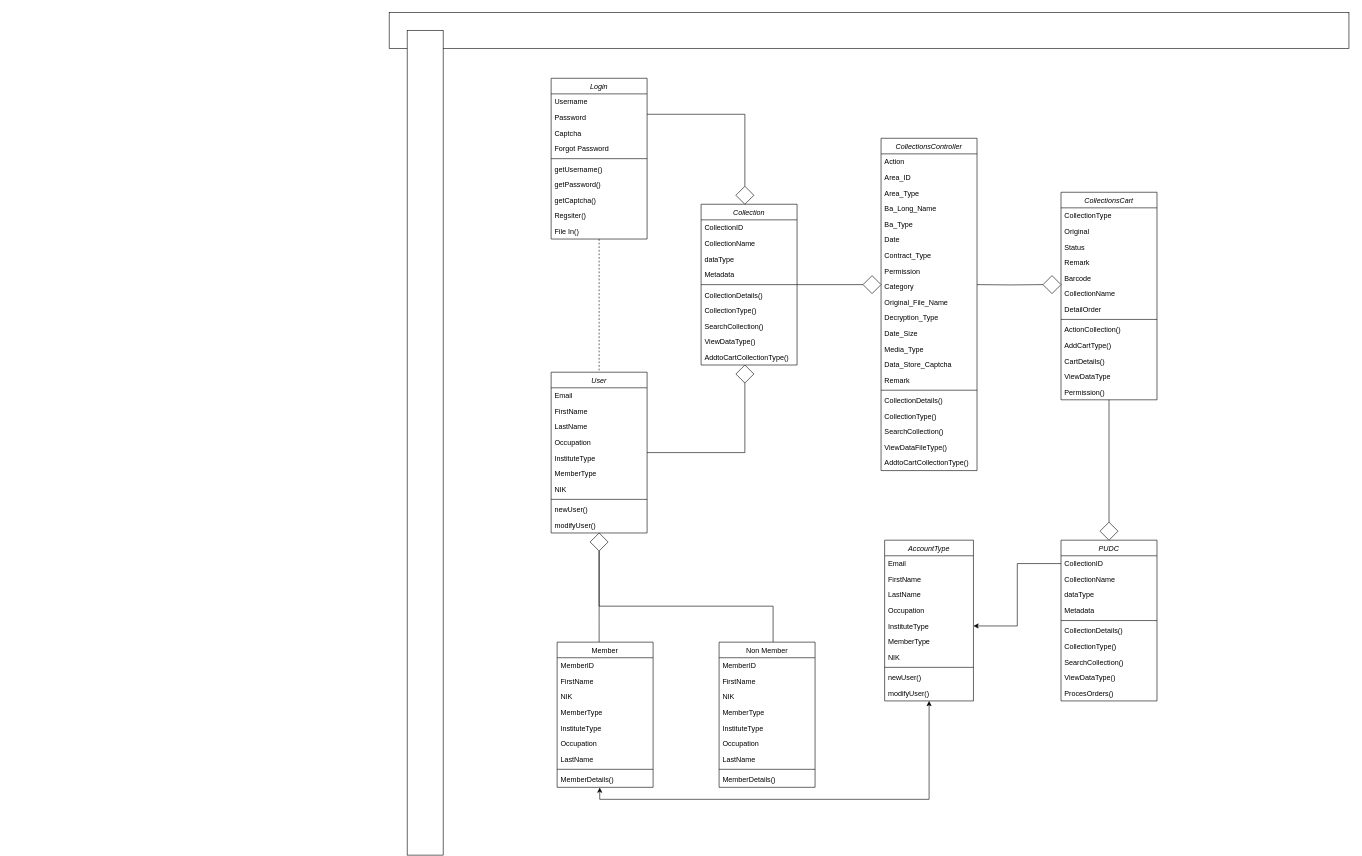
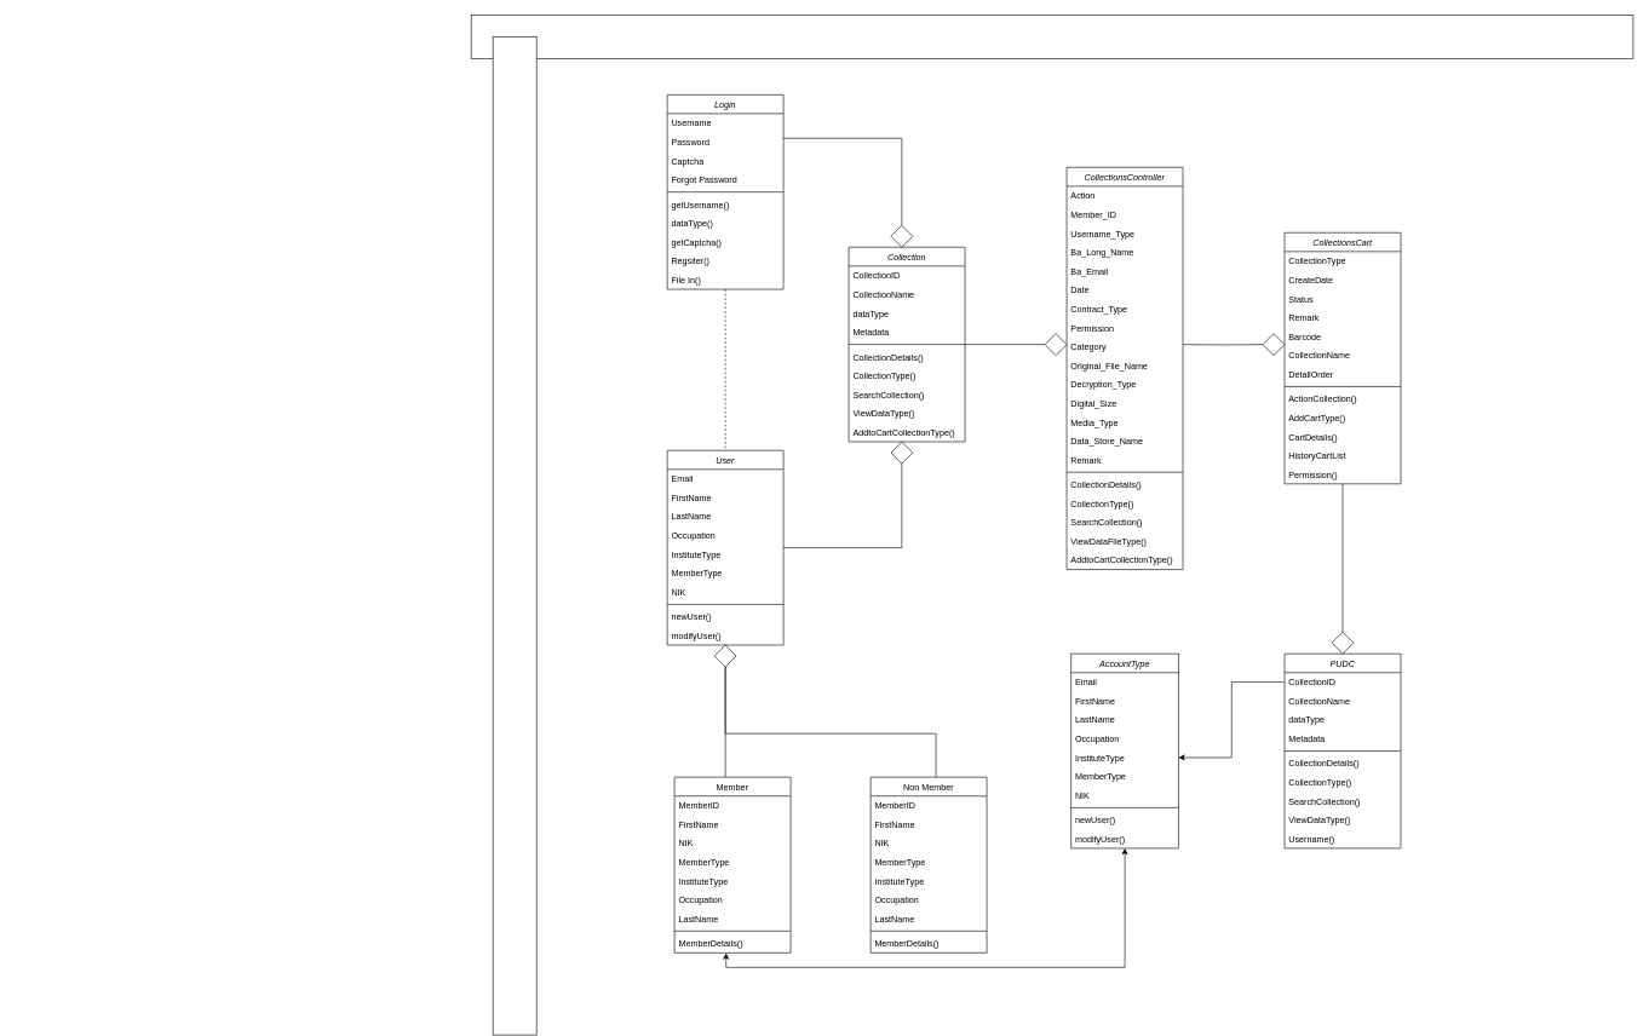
- <mxCell id="64" value="Area_ID" style="text;align=left;verticalAlign=top;spacingLeft=4;spacingRight=4;overflow=hidden;rotatable=0;points=[[0,0.5],[1,0.5]];portConstraint=eastwest;rounded=0;shadow=0;html=0;" vertex="1" parent="62"><mxGeometry y="52" width="160" height="26" as="geometry" /></mxCell>
+ <mxCell id="64" value="Member_ID" style="text;align=left;verticalAlign=top;spacingLeft=4;spacingRight=4;overflow=hidden;rotatable=0;points=[[0,0.5],[1,0.5]];portConstraint=eastwest;rounded=0;shadow=0;html=0;" vertex="1" parent="62"><mxGeometry y="52" width="160" height="26" as="geometry" /></mxCell>
- <mxCell id="11" value="getPassword()" style="text;align=left;verticalAlign=top;spacingLeft=4;spacingRight=4;overflow=hidden;rotatable=0;points=[[0,0.5],[1,0.5]];portConstraint=eastwest;" vertex="1" parent="4"><mxGeometry y="164" width="160" height="26" as="geometry" /></mxCell>
+ <mxCell id="11" value="dataType()" style="text;align=left;verticalAlign=top;spacingLeft=4;spacingRight=4;overflow=hidden;rotatable=0;points=[[0,0.5],[1,0.5]];portConstraint=eastwest;" vertex="1" parent="4"><mxGeometry y="164" width="160" height="26" as="geometry" /></mxCell>
- <mxCell id="65" value="Area_Type" style="text;align=left;verticalAlign=top;spacingLeft=4;spacingRight=4;overflow=hidden;rotatable=0;points=[[0,0.5],[1,0.5]];portConstraint=eastwest;rounded=0;shadow=0;html=0;" vertex="1" parent="62"><mxGeometry y="78" width="160" height="26" as="geometry" /></mxCell>
+ <mxCell id="65" value="Username_Type" style="text;align=left;verticalAlign=top;spacingLeft=4;spacingRight=4;overflow=hidden;rotatable=0;points=[[0,0.5],[1,0.5]];portConstraint=eastwest;rounded=0;shadow=0;html=0;" vertex="1" parent="62"><mxGeometry y="78" width="160" height="26" as="geometry" /></mxCell>
- <mxCell id="67" value="Ba_Type" style="text;align=left;verticalAlign=top;spacingLeft=4;spacingRight=4;overflow=hidden;rotatable=0;points=[[0,0.5],[1,0.5]];portConstraint=eastwest;rounded=0;shadow=0;html=0;" vertex="1" parent="62"><mxGeometry y="130" width="160" height="26" as="geometry" /></mxCell>
+ <mxCell id="67" value="Ba_Email" style="text;align=left;verticalAlign=top;spacingLeft=4;spacingRight=4;overflow=hidden;rotatable=0;points=[[0,0.5],[1,0.5]];portConstraint=eastwest;rounded=0;shadow=0;html=0;" vertex="1" parent="62"><mxGeometry y="130" width="160" height="26" as="geometry" /></mxCell>
- <mxCell id="90" value="Original" style="text;align=left;verticalAlign=top;spacingLeft=4;spacingRight=4;overflow=hidden;rotatable=0;points=[[0,0.5],[1,0.5]];portConstraint=eastwest;rounded=0;shadow=0;html=0;" vertex="1" parent="88"><mxGeometry y="52" width="160" height="26" as="geometry" /></mxCell>
+ <mxCell id="90" value="CreateDate" style="text;align=left;verticalAlign=top;spacingLeft=4;spacingRight=4;overflow=hidden;rotatable=0;points=[[0,0.5],[1,0.5]];portConstraint=eastwest;rounded=0;shadow=0;html=0;" vertex="1" parent="88"><mxGeometry y="52" width="160" height="26" as="geometry" /></mxCell>
- <mxCell id="74" value="Date_Size" style="text;align=left;verticalAlign=top;spacingLeft=4;spacingRight=4;overflow=hidden;rotatable=0;points=[[0,0.5],[1,0.5]];portConstraint=eastwest;rounded=0;shadow=0;html=0;" vertex="1" parent="62"><mxGeometry y="312" width="160" height="26" as="geometry" /></mxCell>
+ <mxCell id="74" value="Digital_Size" style="text;align=left;verticalAlign=top;spacingLeft=4;spacingRight=4;overflow=hidden;rotatable=0;points=[[0,0.5],[1,0.5]];portConstraint=eastwest;rounded=0;shadow=0;html=0;" vertex="1" parent="62"><mxGeometry y="312" width="160" height="26" as="geometry" /></mxCell>
- <mxCell id="76" value="Data_Store_Captcha" style="text;align=left;verticalAlign=top;spacingLeft=4;spacingRight=4;overflow=hidden;rotatable=0;points=[[0,0.5],[1,0.5]];portConstraint=eastwest;rounded=0;shadow=0;html=0;" vertex="1" parent="62"><mxGeometry y="364" width="160" height="26" as="geometry" /></mxCell>
+ <mxCell id="76" value="Data_Store_Name" style="text;align=left;verticalAlign=top;spacingLeft=4;spacingRight=4;overflow=hidden;rotatable=0;points=[[0,0.5],[1,0.5]];portConstraint=eastwest;rounded=0;shadow=0;html=0;" vertex="1" parent="62"><mxGeometry y="364" width="160" height="26" as="geometry" /></mxCell>
- <mxCell id="100" value="ViewDataType" style="text;align=left;verticalAlign=top;spacingLeft=4;spacingRight=4;overflow=hidden;rotatable=0;points=[[0,0.5],[1,0.5]];portConstraint=eastwest;" vertex="1" parent="88"><mxGeometry y="294" width="160" height="26" as="geometry" /></mxCell>
+ <mxCell id="100" value="HistoryCartList" style="text;align=left;verticalAlign=top;spacingLeft=4;spacingRight=4;overflow=hidden;rotatable=0;points=[[0,0.5],[1,0.5]];portConstraint=eastwest;" vertex="1" parent="88"><mxGeometry y="294" width="160" height="26" as="geometry" /></mxCell>
- <mxCell id="114" value="ProcesOrders()" style="text;align=left;verticalAlign=top;spacingLeft=4;spacingRight=4;overflow=hidden;rotatable=0;points=[[0,0.5],[1,0.5]];portConstraint=eastwest;" vertex="1" parent="104"><mxGeometry y="242" width="160" height="26" as="geometry" /></mxCell>
+ <mxCell id="114" value="Username()" style="text;align=left;verticalAlign=top;spacingLeft=4;spacingRight=4;overflow=hidden;rotatable=0;points=[[0,0.5],[1,0.5]];portConstraint=eastwest;" vertex="1" parent="104"><mxGeometry y="242" width="160" height="26" as="geometry" /></mxCell>
